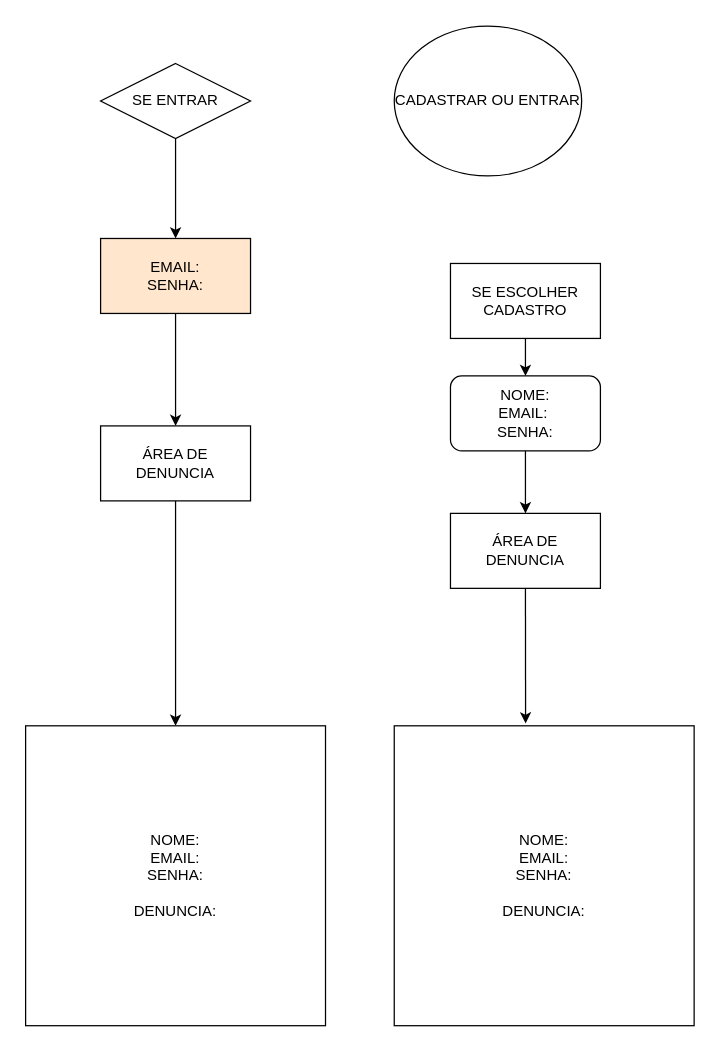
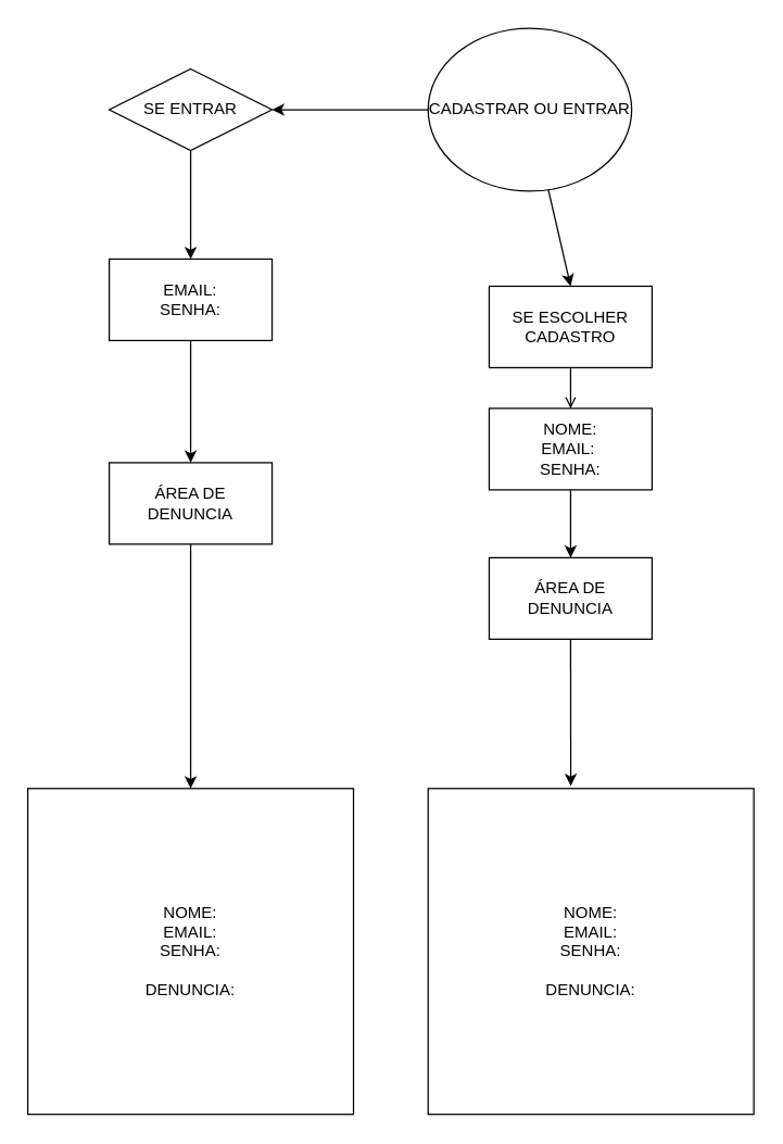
+ <mxCell id="2" style="edgeStyle=orthogonalEdgeStyle;rounded=0;orthogonalLoop=1;jettySize=auto;html=1;" edge="1" parent="1" source="3" target="12"><mxGeometry relative="1" as="geometry"><mxPoint x="140" y="80" as="targetPoint" /></mxGeometry></mxCell>
+ <mxCell id="4" value="" style="endArrow=classic;html=1;rounded=0;entryX=0.5;entryY=0;entryDx=0;entryDy=0;" edge="1" parent="1" source="3" target="5"><mxGeometry width="50" height="50" relative="1" as="geometry"><mxPoint x="110" y="190" as="sourcePoint" /><mxPoint x="100" y="200" as="targetPoint" /><Array as="points" /></mxGeometry></mxCell>
- <mxCell id="14" value="&lt;font style=&quot;vertical-align: inherit;&quot;&gt;&lt;font style=&quot;vertical-align: inherit;&quot;&gt;EMAIL:&lt;/font&gt;&lt;/font&gt;&lt;div&gt;&lt;font style=&quot;vertical-align: inherit;&quot;&gt;&lt;font style=&quot;vertical-align: inherit;&quot;&gt;&lt;font style=&quot;vertical-align: inherit;&quot;&gt;&lt;font style=&quot;vertical-align: inherit;&quot;&gt;SENHA:&lt;/font&gt;&lt;/font&gt;&lt;/font&gt;&lt;/font&gt;&lt;/div&gt;" style="rounded=0;whiteSpace=wrap;html=1;fillColor=#ffe6cc;" vertex="1" parent="1"><mxGeometry x="80" y="190" width="120" height="60" as="geometry" /></mxCell>
+ <mxCell id="14" value="&lt;font style=&quot;vertical-align: inherit;&quot;&gt;&lt;font style=&quot;vertical-align: inherit;&quot;&gt;EMAIL:&lt;/font&gt;&lt;/font&gt;&lt;div&gt;&lt;font style=&quot;vertical-align: inherit;&quot;&gt;&lt;font style=&quot;vertical-align: inherit;&quot;&gt;&lt;font style=&quot;vertical-align: inherit;&quot;&gt;&lt;font style=&quot;vertical-align: inherit;&quot;&gt;SENHA:&lt;/font&gt;&lt;/font&gt;&lt;/font&gt;&lt;/font&gt;&lt;/div&gt;" style="rounded=0;whiteSpace=wrap;html=1;" vertex="1" parent="1"><mxGeometry x="80" y="190" width="120" height="60" as="geometry" /></mxCell>
- <mxCell id="6" value="" style="endArrow=classic;html=1;rounded=0;exitX=0.5;exitY=1;exitDx=0;exitDy=0;entryX=0.5;entryY=0;entryDx=0;entryDy=0;" edge="1" parent="1" source="5" target="7"><mxGeometry width="50" height="50" relative="1" as="geometry"><mxPoint x="430" y="290" as="sourcePoint" /><mxPoint x="100" y="340" as="targetPoint" /></mxGeometry></mxCell>
+ <mxCell id="6" value="" style="endArrow=open;html=1;rounded=0;exitX=0.5;exitY=1;exitDx=0;exitDy=0;entryX=0.5;entryY=0;entryDx=0;entryDy=0;" edge="1" parent="1" source="5" target="7"><mxGeometry width="50" height="50" relative="1" as="geometry"><mxPoint x="430" y="290" as="sourcePoint" /><mxPoint x="100" y="340" as="targetPoint" /></mxGeometry></mxCell>
- <mxCell id="7" value="&lt;font style=&quot;vertical-align: inherit;&quot;&gt;&lt;font style=&quot;vertical-align: inherit;&quot;&gt;NOME:&lt;br&gt;EMAIL:&amp;nbsp;&lt;/font&gt;&lt;/font&gt;&lt;div&gt;&lt;font style=&quot;vertical-align: inherit;&quot;&gt;&lt;font style=&quot;vertical-align: inherit;&quot;&gt;&lt;font style=&quot;vertical-align: inherit;&quot;&gt;&lt;font style=&quot;vertical-align: inherit;&quot;&gt;SENHA:&lt;/font&gt;&lt;/font&gt;&lt;/font&gt;&lt;/font&gt;&lt;/div&gt;" style="whiteSpace=wrap;html=1;rounded=1;" vertex="1" parent="1"><mxGeometry x="360" y="300" width="120" height="60" as="geometry" /></mxCell>
+ <mxCell id="7" value="&lt;font style=&quot;vertical-align: inherit;&quot;&gt;&lt;font style=&quot;vertical-align: inherit;&quot;&gt;NOME:&lt;br&gt;EMAIL:&amp;nbsp;&lt;/font&gt;&lt;/font&gt;&lt;div&gt;&lt;font style=&quot;vertical-align: inherit;&quot;&gt;&lt;font style=&quot;vertical-align: inherit;&quot;&gt;&lt;font style=&quot;vertical-align: inherit;&quot;&gt;&lt;font style=&quot;vertical-align: inherit;&quot;&gt;SENHA:&lt;/font&gt;&lt;/font&gt;&lt;/font&gt;&lt;/font&gt;&lt;/div&gt;" style="rounded=0;whiteSpace=wrap;html=1;" vertex="1" parent="1"><mxGeometry x="360" y="300" width="120" height="60" as="geometry" /></mxCell>
